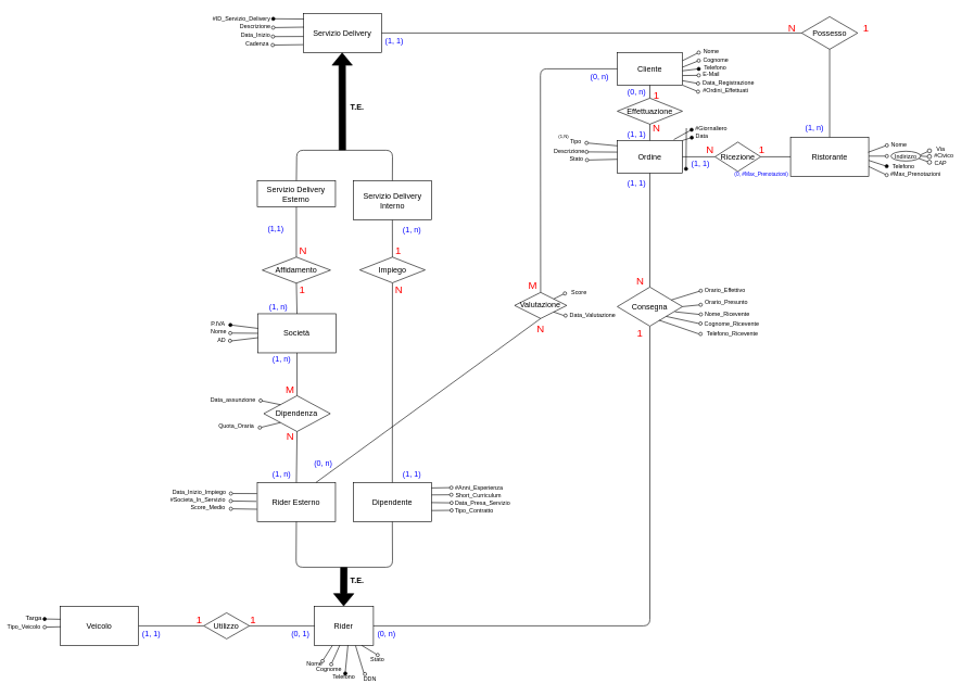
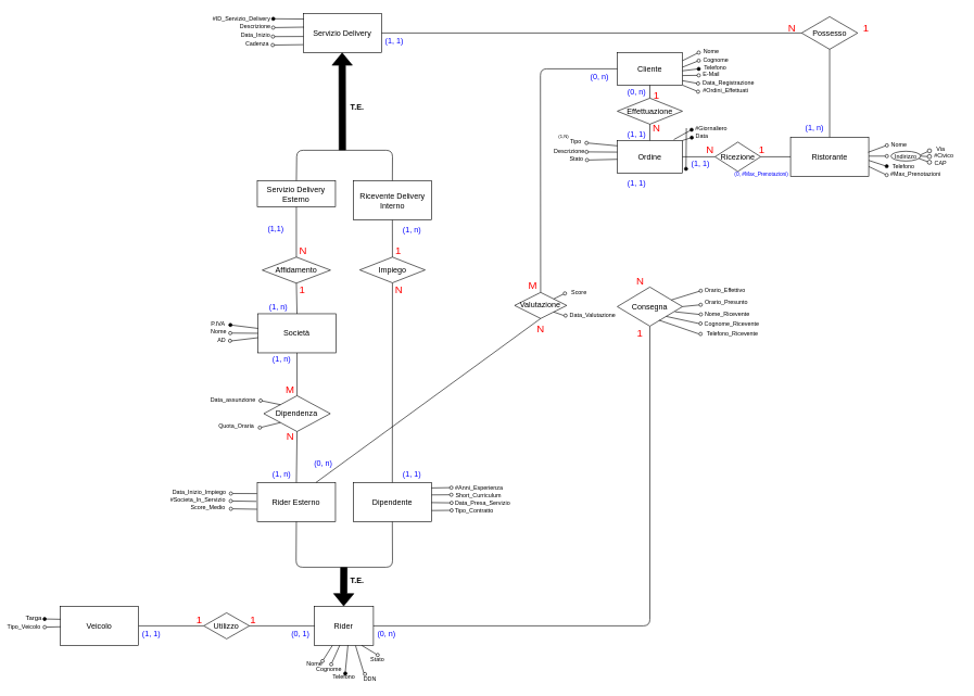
- <mxCell id="17" value="Servizio Delivery Interno" style="rounded=0;whiteSpace=wrap;html=1;" parent="1" vertex="1"><mxGeometry x="541.76" y="277" width="120" height="60" as="geometry" /></mxCell>
+ <mxCell id="17" value="Ricevente Delivery Interno" style="rounded=0;whiteSpace=wrap;html=1;" parent="1" vertex="1"><mxGeometry x="541.76" y="277" width="120" height="60" as="geometry" /></mxCell>
- <mxCell id="33" value="" style="endArrow=none;html=1;entryX=0.5;entryY=0;entryDx=0;entryDy=0;exitX=0.5;exitY=1;exitDx=0;exitDy=0;" parent="1" source="5" target="35" edge="1"><mxGeometry width="50" height="50" relative="1" as="geometry"><mxPoint x="972" y="300" as="sourcePoint" /><mxPoint x="949.5" y="280" as="targetPoint" /></mxGeometry></mxCell>
